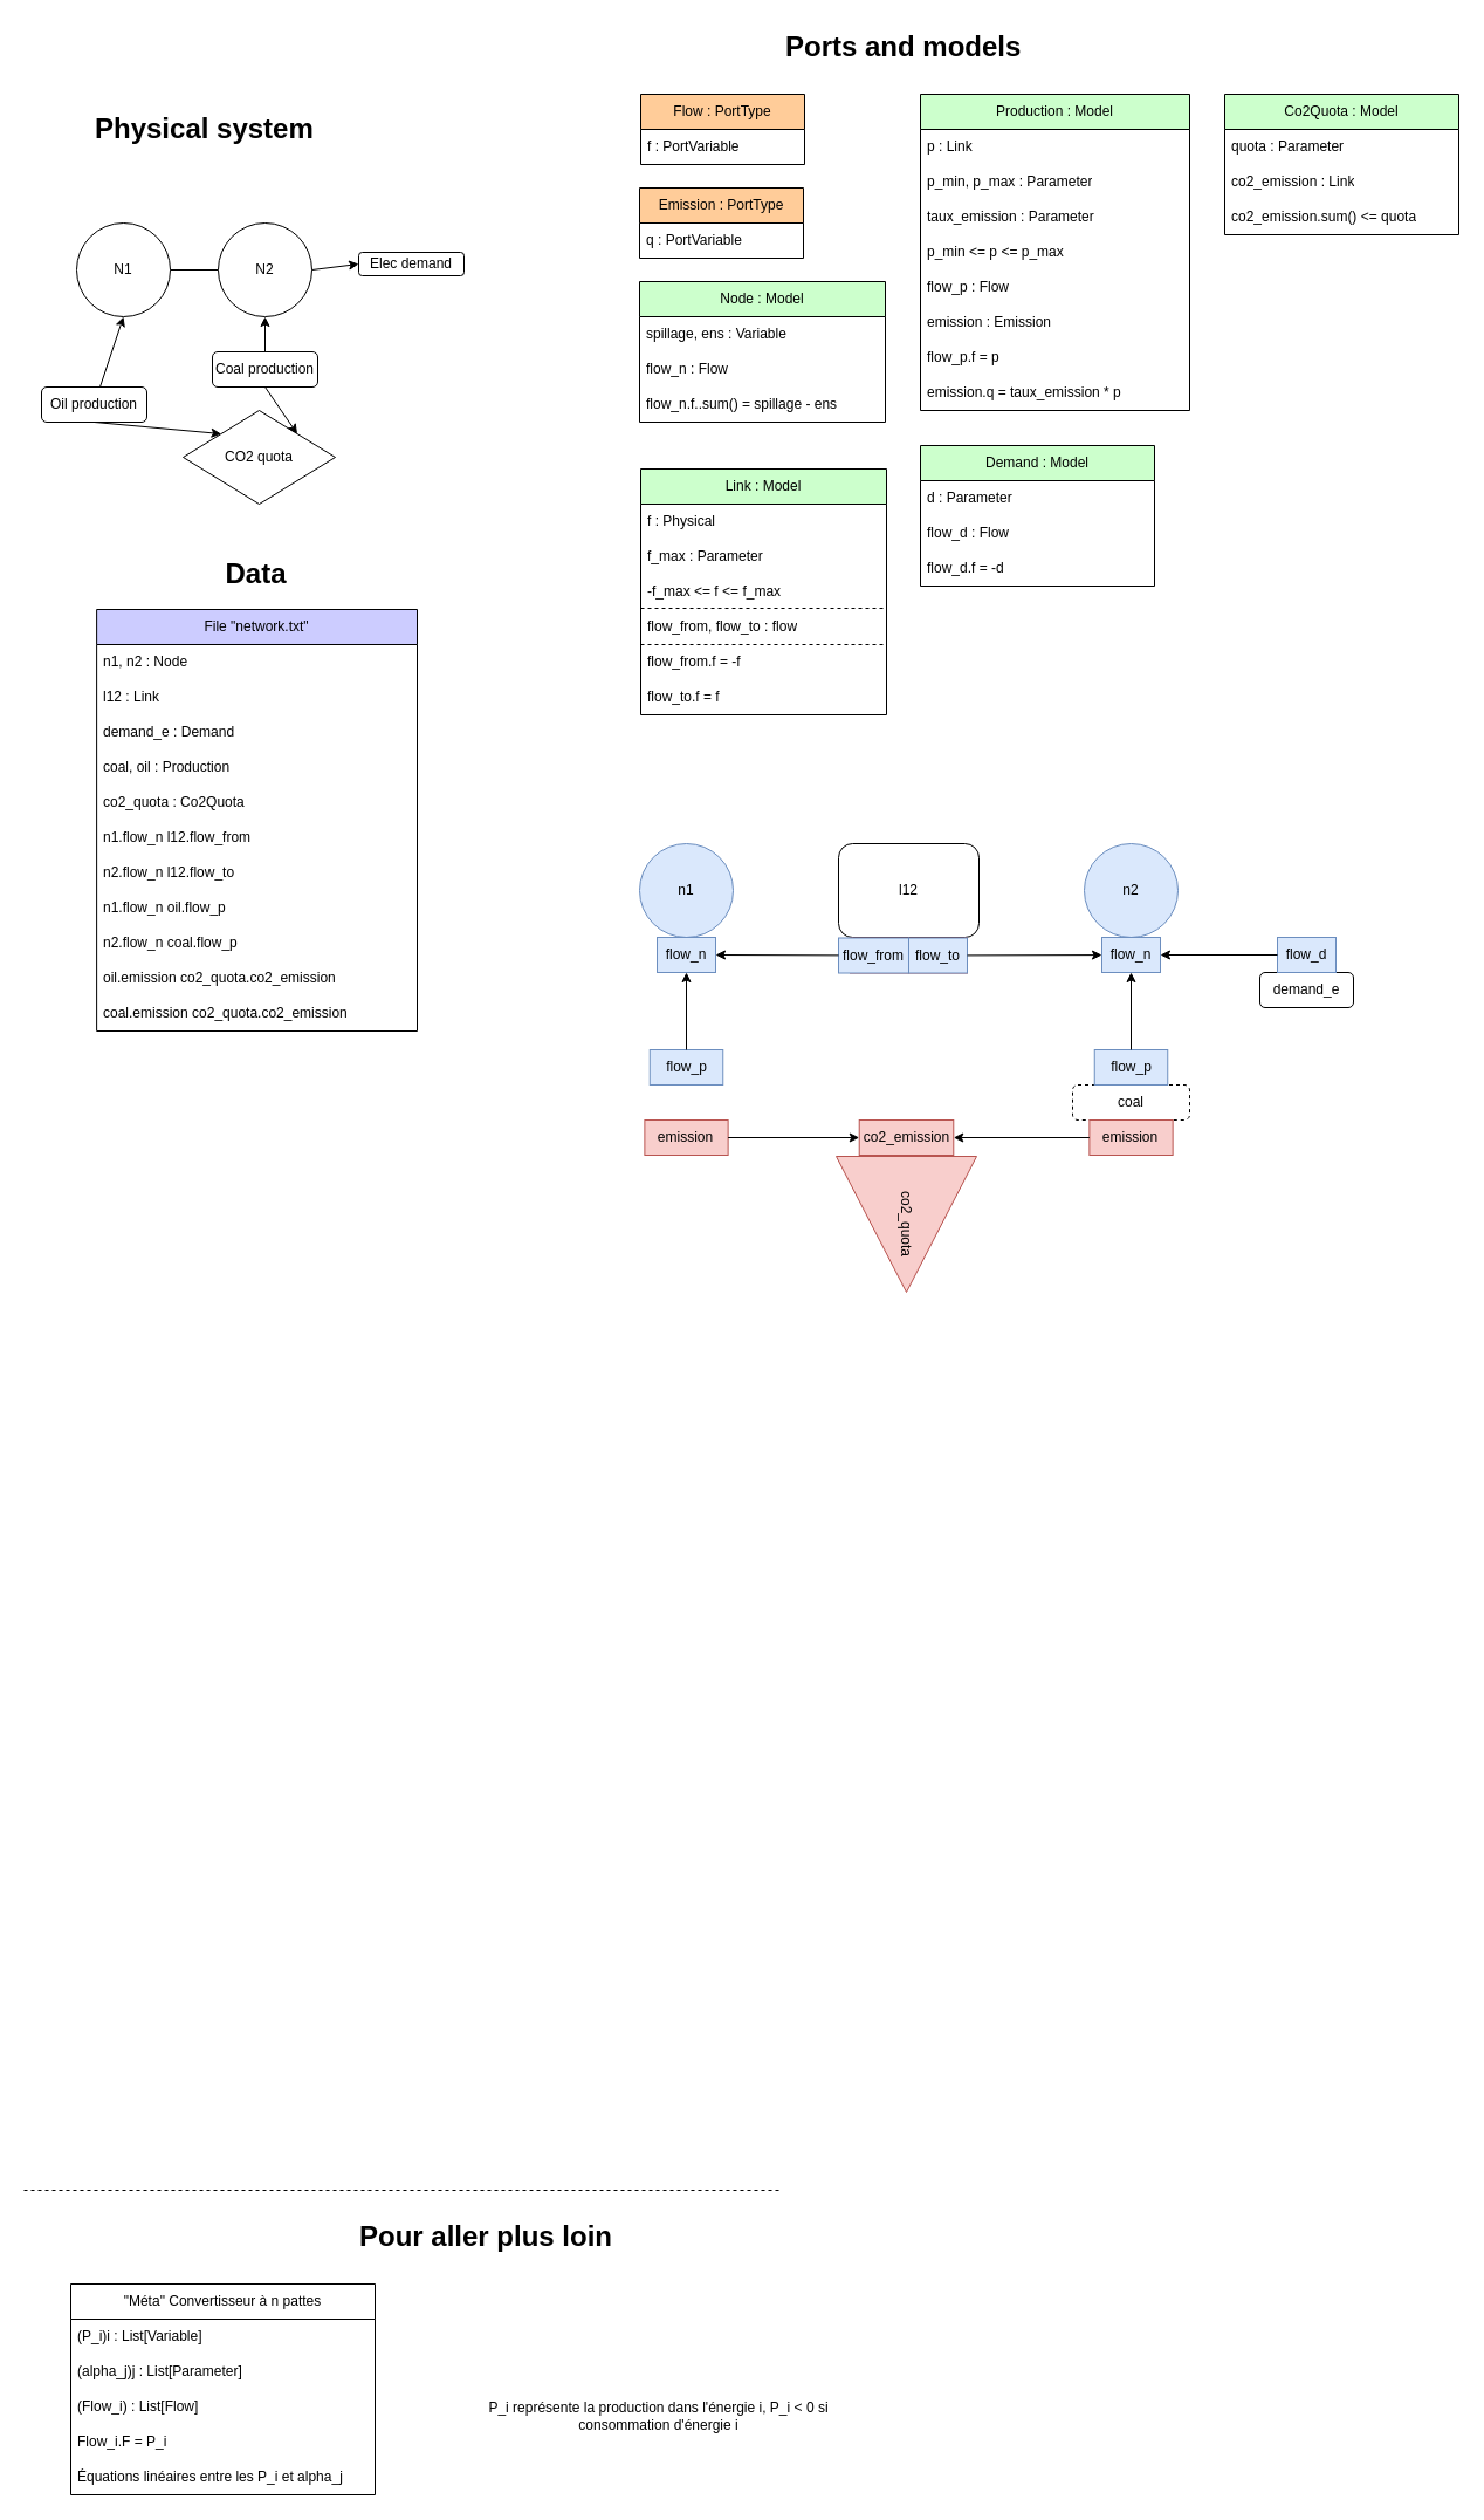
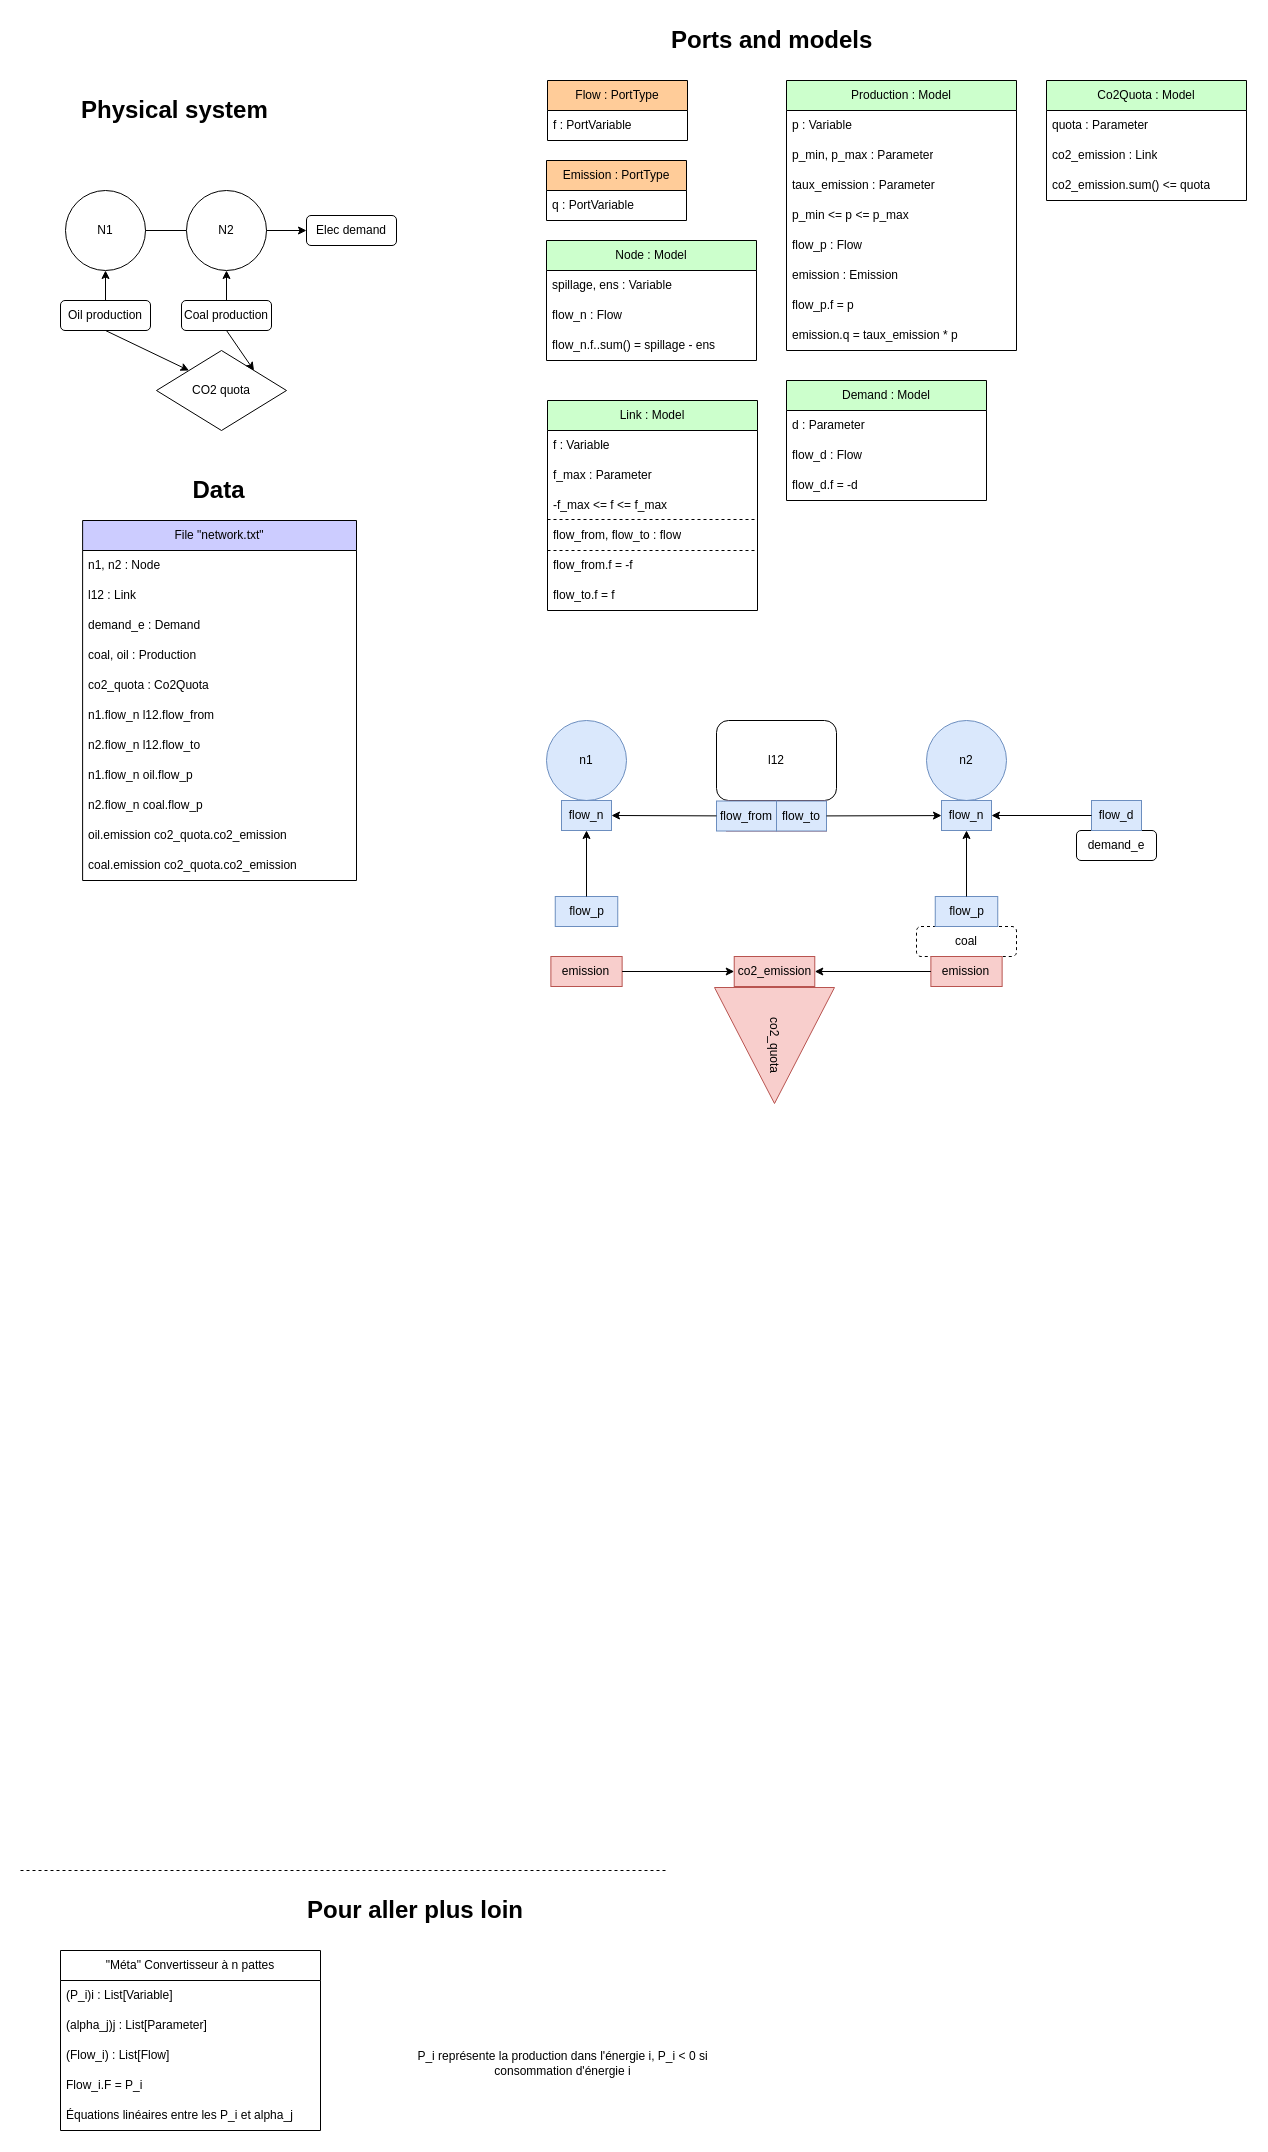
- <mxCell id="78" value="p : Link" style="text;strokeColor=none;fillColor=none;align=left;verticalAlign=middle;spacingLeft=4;spacingRight=4;overflow=hidden;points=[[0,0.5],[1,0.5]];portConstraint=eastwest;rotatable=0;whiteSpace=wrap;html=1;" vertex="1" parent="77"><mxGeometry y="30" width="230" height="30" as="geometry" /></mxCell>
+ <mxCell id="78" value="p : Variable" style="text;strokeColor=none;fillColor=none;align=left;verticalAlign=middle;spacingLeft=4;spacingRight=4;overflow=hidden;points=[[0,0.5],[1,0.5]];portConstraint=eastwest;rotatable=0;whiteSpace=wrap;html=1;" vertex="1" parent="77"><mxGeometry y="30" width="230" height="30" as="geometry" /></mxCell>
- <mxCell id="24" value="Elec demand" style="rounded=1;whiteSpace=wrap;html=1;" parent="19" vertex="1"><mxGeometry x="120" y="75" width="90" height="20" as="geometry" /></mxCell>
+ <mxCell id="24" value="Elec demand" style="rounded=1;whiteSpace=wrap;html=1;" parent="19" vertex="1"><mxGeometry x="120" y="75" width="90" height="30" as="geometry" /></mxCell>
- <mxCell id="15" value="Oil production" style="rounded=1;whiteSpace=wrap;html=1;" parent="1" vertex="1"><mxGeometry x="35" y="330" width="90" height="30" as="geometry" /></mxCell>
+ <mxCell id="15" value="Oil production" style="rounded=1;whiteSpace=wrap;html=1;" parent="1" vertex="1"><mxGeometry x="60" y="300" width="90" height="30" as="geometry" /></mxCell>
- <mxCell id="69" value="f : Physical" style="text;strokeColor=none;fillColor=none;align=left;verticalAlign=middle;spacingLeft=4;spacingRight=4;overflow=hidden;points=[[0,0.5],[1,0.5]];portConstraint=eastwest;rotatable=0;whiteSpace=wrap;html=1;" vertex="1" parent="68"><mxGeometry y="30" width="210" height="30" as="geometry" /></mxCell>
+ <mxCell id="69" value="f : Variable" style="text;strokeColor=none;fillColor=none;align=left;verticalAlign=middle;spacingLeft=4;spacingRight=4;overflow=hidden;points=[[0,0.5],[1,0.5]];portConstraint=eastwest;rotatable=0;whiteSpace=wrap;html=1;" vertex="1" parent="68"><mxGeometry y="30" width="210" height="30" as="geometry" /></mxCell>
